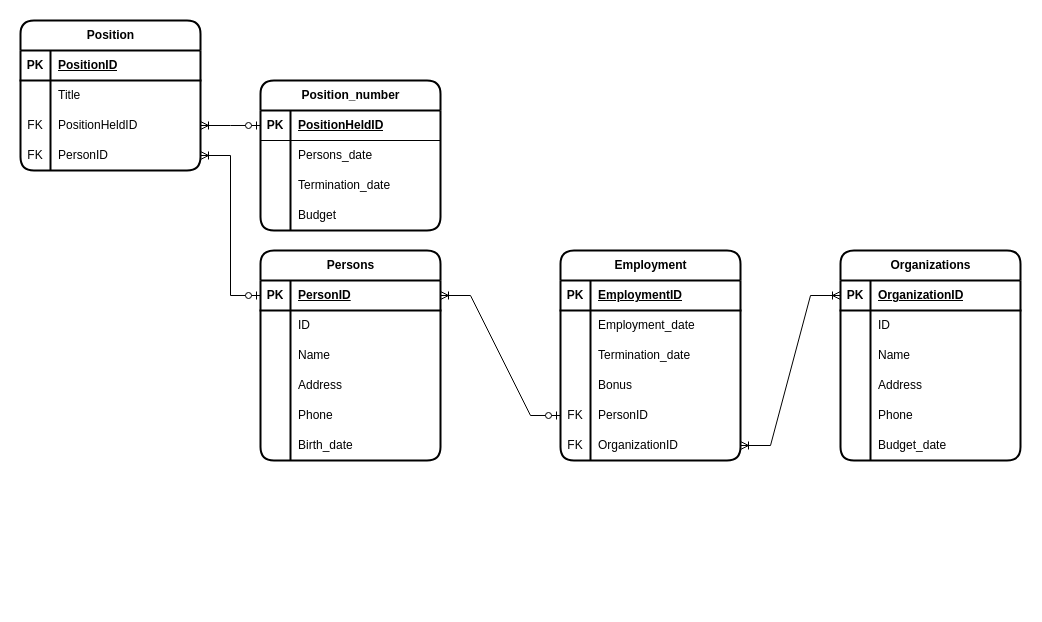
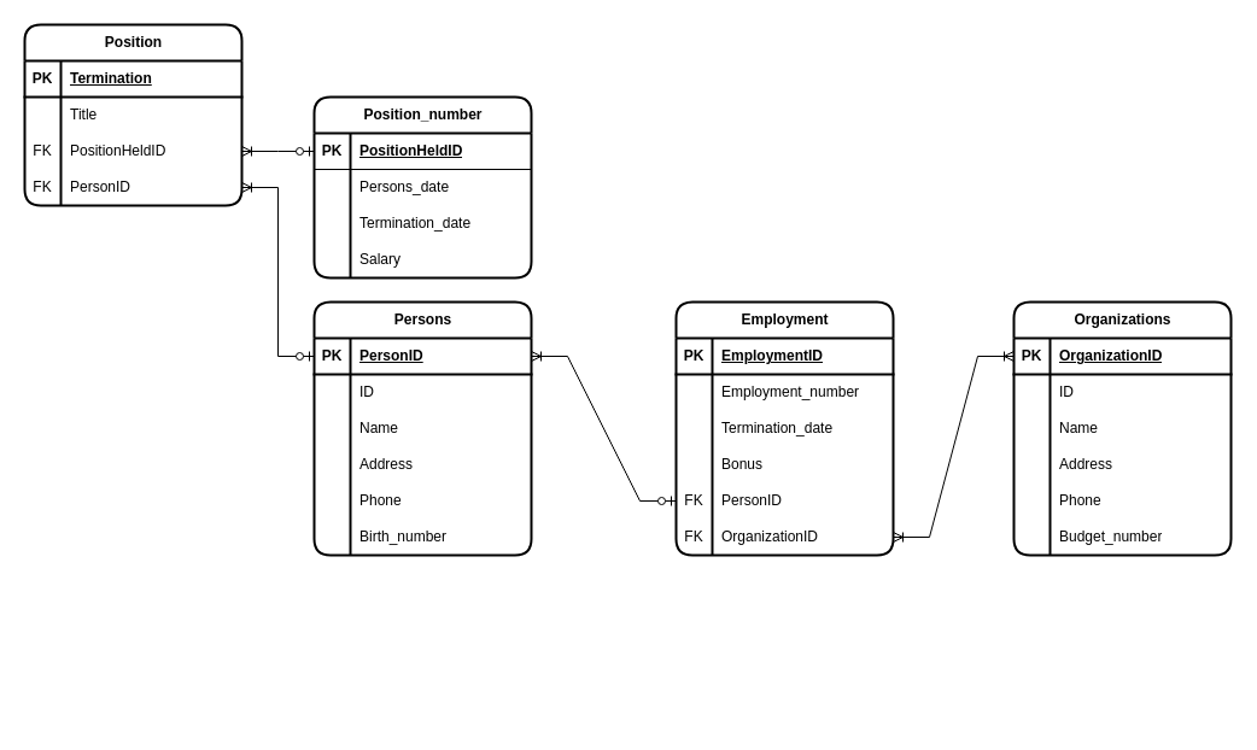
- <mxCell id="62" value="PositionID" style="shape=partialRectangle;connectable=0;fillColor=none;top=0;left=0;bottom=0;right=0;align=left;spacingLeft=6;fontStyle=5;overflow=hidden;whiteSpace=wrap;html=1;swimlaneLine=1;strokeWidth=2;fontSize=12;" parent="60" vertex="1"><mxGeometry x="30" width="150" height="30" as="geometry"><mxRectangle width="150" height="30" as="alternateBounds" /></mxGeometry></mxCell>
+ <mxCell id="62" value="Termination" style="shape=partialRectangle;connectable=0;fillColor=none;top=0;left=0;bottom=0;right=0;align=left;spacingLeft=6;fontStyle=5;overflow=hidden;whiteSpace=wrap;html=1;swimlaneLine=1;strokeWidth=2;fontSize=12;" parent="60" vertex="1"><mxGeometry x="30" width="150" height="30" as="geometry"><mxRectangle width="150" height="30" as="alternateBounds" /></mxGeometry></mxCell>
- <mxCell id="85" value="Budget" style="shape=partialRectangle;connectable=0;fillColor=none;top=0;left=0;bottom=0;right=0;align=left;spacingLeft=6;overflow=hidden;whiteSpace=wrap;html=1;" parent="83" vertex="1"><mxGeometry x="30" width="150" height="30" as="geometry"><mxRectangle width="150" height="30" as="alternateBounds" /></mxGeometry></mxCell>
+ <mxCell id="85" value="Salary" style="shape=partialRectangle;connectable=0;fillColor=none;top=0;left=0;bottom=0;right=0;align=left;spacingLeft=6;overflow=hidden;whiteSpace=wrap;html=1;" parent="83" vertex="1"><mxGeometry x="30" width="150" height="30" as="geometry"><mxRectangle width="150" height="30" as="alternateBounds" /></mxGeometry></mxCell>
- <mxCell id="46" value="Employment_date" style="shape=partialRectangle;connectable=0;fillColor=none;top=0;left=0;bottom=0;right=0;align=left;spacingLeft=6;overflow=hidden;whiteSpace=wrap;html=1;swimlaneLine=1;strokeWidth=2;fontSize=12;" parent="44" vertex="1"><mxGeometry x="30" width="150" height="30" as="geometry"><mxRectangle width="150" height="30" as="alternateBounds" /></mxGeometry></mxCell>
+ <mxCell id="46" value="Employment_number" style="shape=partialRectangle;connectable=0;fillColor=none;top=0;left=0;bottom=0;right=0;align=left;spacingLeft=6;overflow=hidden;whiteSpace=wrap;html=1;swimlaneLine=1;strokeWidth=2;fontSize=12;" parent="44" vertex="1"><mxGeometry x="30" width="150" height="30" as="geometry"><mxRectangle width="150" height="30" as="alternateBounds" /></mxGeometry></mxCell>
- <mxCell id="20" value="Birth_date" style="shape=partialRectangle;connectable=0;fillColor=none;top=0;left=0;bottom=0;right=0;align=left;spacingLeft=6;overflow=hidden;whiteSpace=wrap;html=1;swimlaneLine=1;strokeWidth=2;fontSize=12;" parent="18" vertex="1"><mxGeometry x="30" width="150" height="30" as="geometry"><mxRectangle width="150" height="30" as="alternateBounds" /></mxGeometry></mxCell>
+ <mxCell id="20" value="Birth_number" style="shape=partialRectangle;connectable=0;fillColor=none;top=0;left=0;bottom=0;right=0;align=left;spacingLeft=6;overflow=hidden;whiteSpace=wrap;html=1;swimlaneLine=1;strokeWidth=2;fontSize=12;" parent="18" vertex="1"><mxGeometry x="30" width="150" height="30" as="geometry"><mxRectangle width="150" height="30" as="alternateBounds" /></mxGeometry></mxCell>
- <mxCell id="39" value="Budget_date" style="shape=partialRectangle;connectable=0;fillColor=none;top=0;left=0;bottom=0;right=0;align=left;spacingLeft=6;overflow=hidden;whiteSpace=wrap;html=1;swimlaneLine=1;strokeWidth=2;fontSize=12;" parent="37" vertex="1"><mxGeometry x="30" width="150" height="30" as="geometry"><mxRectangle width="150" height="30" as="alternateBounds" /></mxGeometry></mxCell>
+ <mxCell id="39" value="Budget_number" style="shape=partialRectangle;connectable=0;fillColor=none;top=0;left=0;bottom=0;right=0;align=left;spacingLeft=6;overflow=hidden;whiteSpace=wrap;html=1;swimlaneLine=1;strokeWidth=2;fontSize=12;" parent="37" vertex="1"><mxGeometry x="30" width="150" height="30" as="geometry"><mxRectangle width="150" height="30" as="alternateBounds" /></mxGeometry></mxCell>
